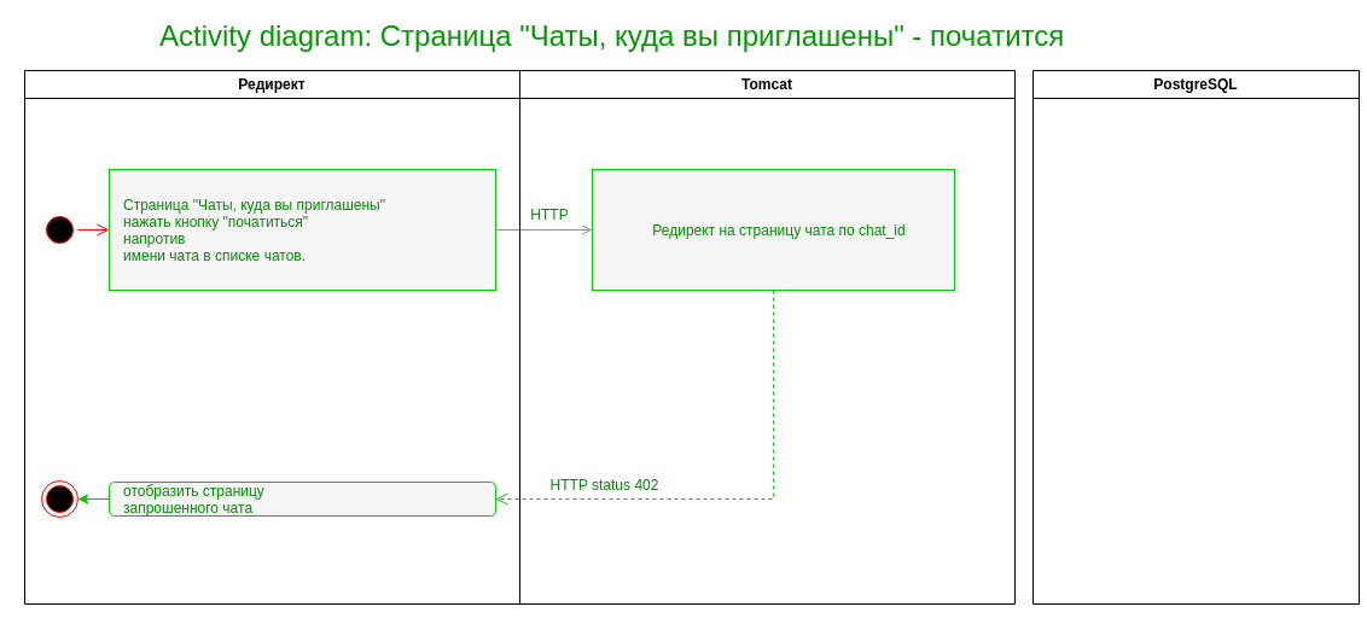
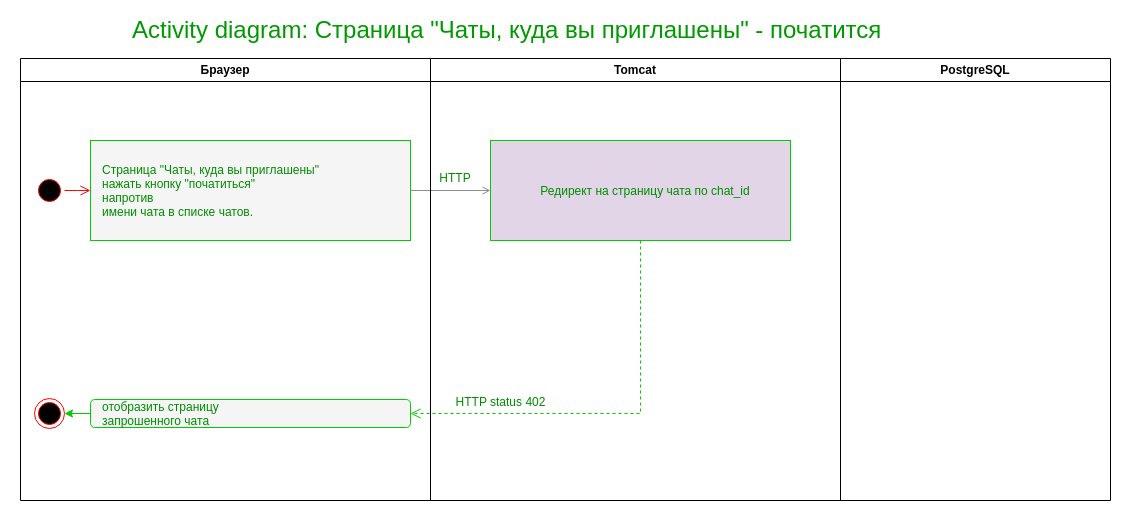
- <mxCell id="12" value="Редирект" style="swimlane;whiteSpace=wrap" parent="1" vertex="1"><mxGeometry x="20" y="58" width="410" height="442" as="geometry" /></mxCell>
+ <mxCell id="12" value="Браузер" style="swimlane;whiteSpace=wrap" parent="1" vertex="1"><mxGeometry x="20" y="58" width="410" height="442" as="geometry" /></mxCell>
- <mxCell id="2" value="Редирект на страницу чата по chat_id" style="align=center;spacingLeft=10;fillColor=#f5f5f5;strokeColor=#00CC00;fontColor=#008C00;container=0;verticalAlign=middle;" parent="1" vertex="1"><mxGeometry x="490" y="140" width="300" height="100" as="geometry" /></mxCell>
+ <mxCell id="2" value="Редирект на страницу чата по chat_id" style="align=center;spacingLeft=10;fillColor=#e1d5e7;strokeColor=#00CC00;fontColor=#008C00;container=0;verticalAlign=middle;" parent="1" vertex="1"><mxGeometry x="490" y="140" width="300" height="100" as="geometry" /></mxCell>
- <mxCell id="16" value="PostgreSQL" style="swimlane;whiteSpace=wrap" parent="1" vertex="1"><mxGeometry x="855" y="58" width="270" height="442" as="geometry" /></mxCell>
+ <mxCell id="16" value="PostgreSQL" style="swimlane;whiteSpace=wrap" parent="1" vertex="1"><mxGeometry x="840" y="58" width="270" height="442" as="geometry" /></mxCell>
